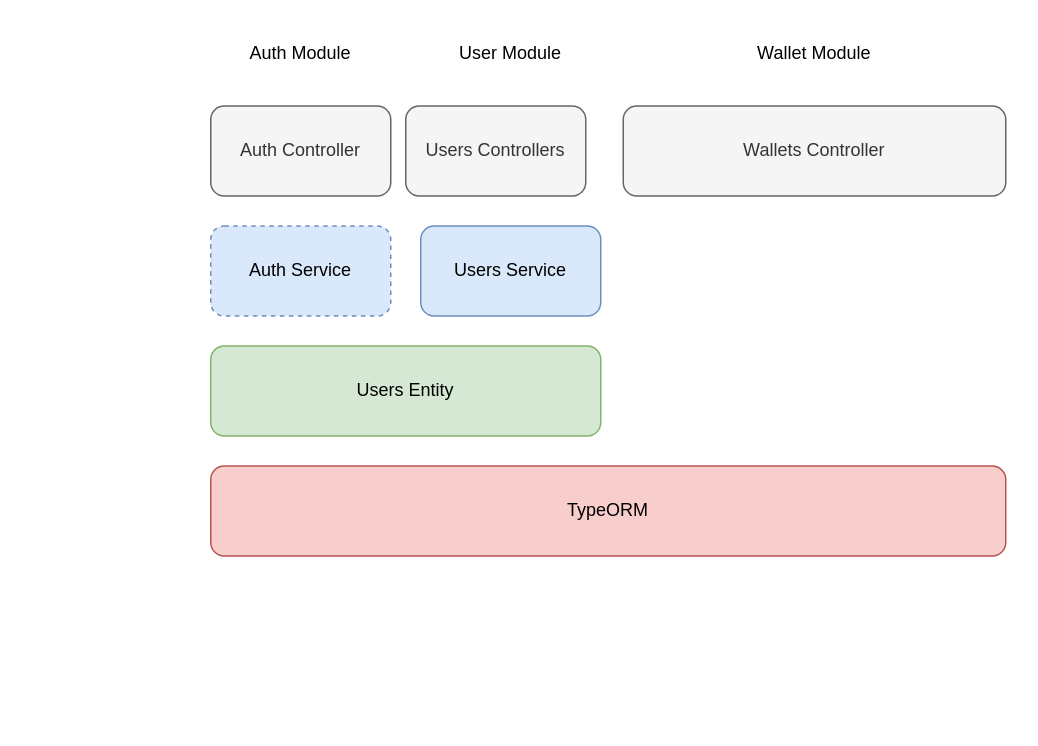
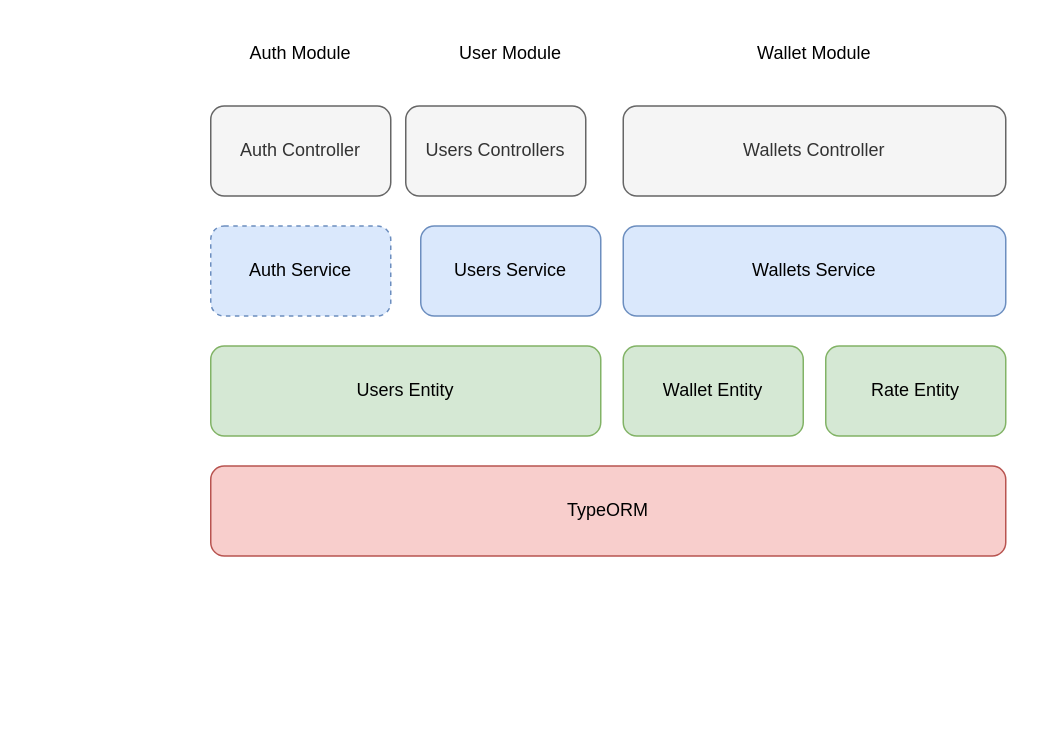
+ <mxCell id="5" value="Wallets Service" style="rounded=1;whiteSpace=wrap;html=1;fillColor=#dae8fc;strokeColor=#6c8ebf;" parent="1" vertex="1"><mxGeometry x="415" y="150" width="255" height="60" as="geometry" /></mxCell>
+ <mxCell id="6" value="Wallet Entity" style="rounded=1;whiteSpace=wrap;html=1;fillColor=#d5e8d4;strokeColor=#82b366;" parent="1" vertex="1"><mxGeometry x="415" y="230" width="120" height="60" as="geometry" /></mxCell>
+ <mxCell id="7" value="Rate Entity" style="rounded=1;whiteSpace=wrap;html=1;fillColor=#d5e8d4;strokeColor=#82b366;" parent="1" vertex="1"><mxGeometry x="550" y="230" width="120" height="60" as="geometry" /></mxCell>
